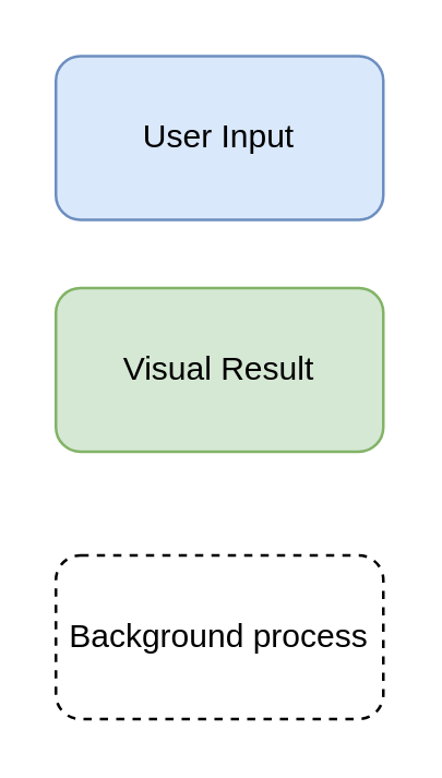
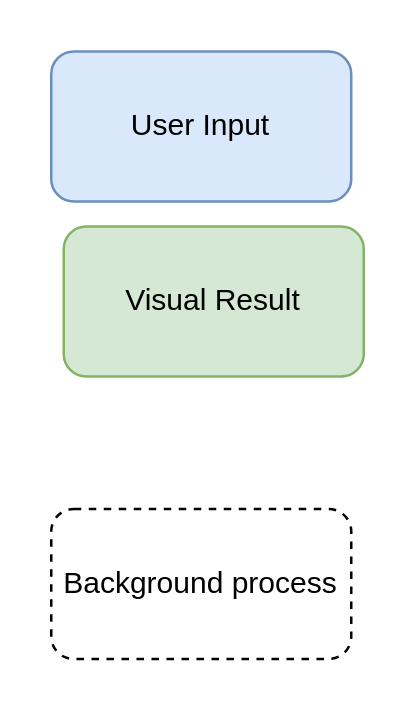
- <mxCell id="4" value="Visual Result" style="rounded=1;whiteSpace=wrap;html=1;fillColor=#d5e8d4;strokeColor=#82b366;" vertex="1" parent="1"><mxGeometry x="20" y="105" width="120" height="60" as="geometry" /></mxCell>
+ <mxCell id="4" value="Visual Result" style="rounded=1;whiteSpace=wrap;html=1;fillColor=#d5e8d4;strokeColor=#82b366;" vertex="1" parent="1"><mxGeometry x="25" y="90" width="120" height="60" as="geometry" /></mxCell>
